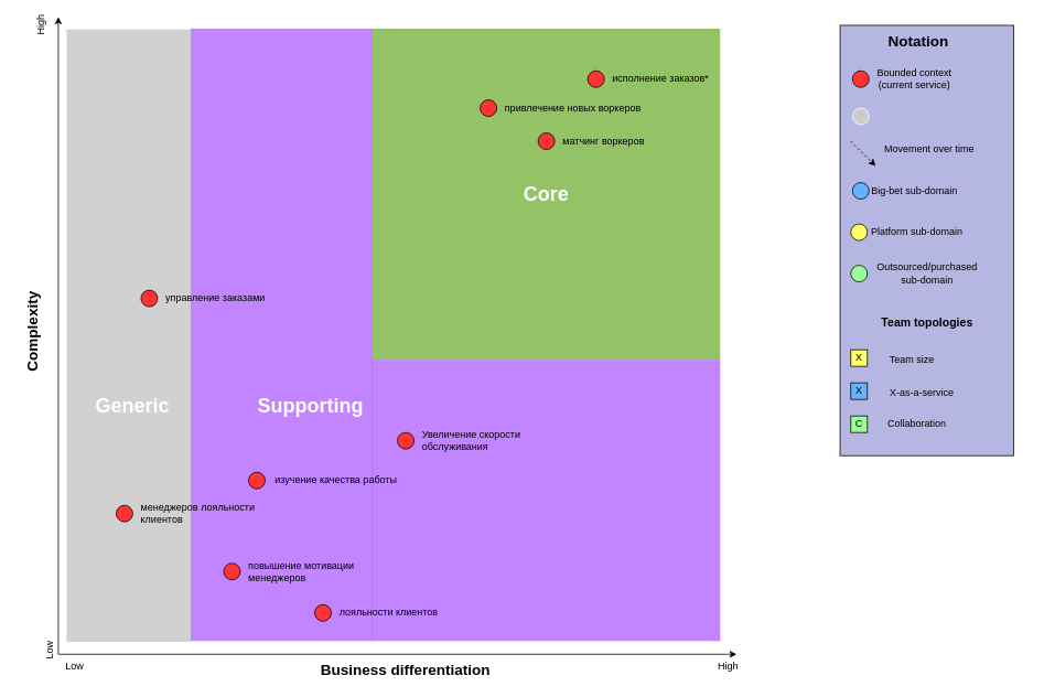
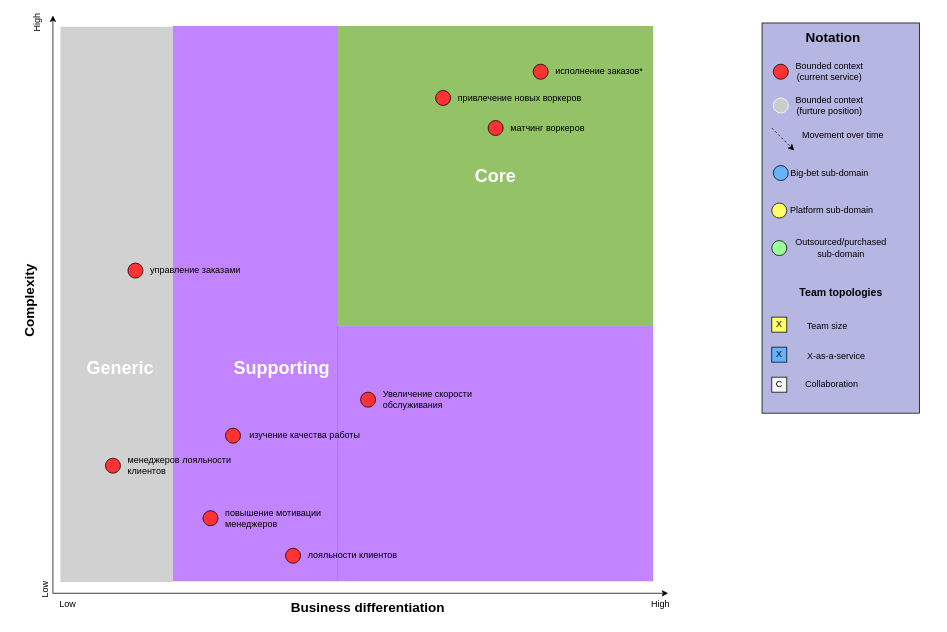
+ <mxCell id="27" value="Bounded context&lt;br&gt;(furture position)" style="text;html=1;strokeColor=none;fillColor=none;align=center;verticalAlign=middle;whiteSpace=wrap;rounded=0;" parent="25" vertex="1"><mxGeometry x="20" width="110" height="20" as="geometry" /></mxCell>
- <mxCell id="45" value="C" style="whiteSpace=wrap;html=1;aspect=fixed;fillColor=#99FF99;" parent="20" vertex="1"><mxGeometry x="1028" y="502" width="20" height="20" as="geometry" /></mxCell>
+ <mxCell id="45" value="C" style="whiteSpace=wrap;html=1;aspect=fixed;fillColor=#f5f5f5;" parent="20" vertex="1"><mxGeometry x="1028" y="502" width="20" height="20" as="geometry" /></mxCell>
